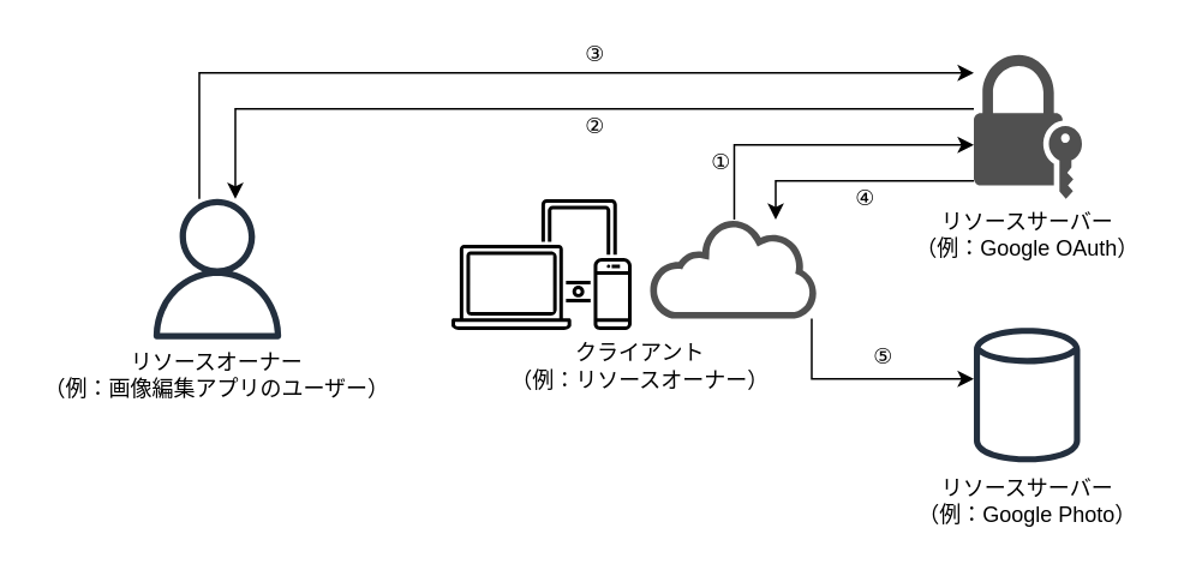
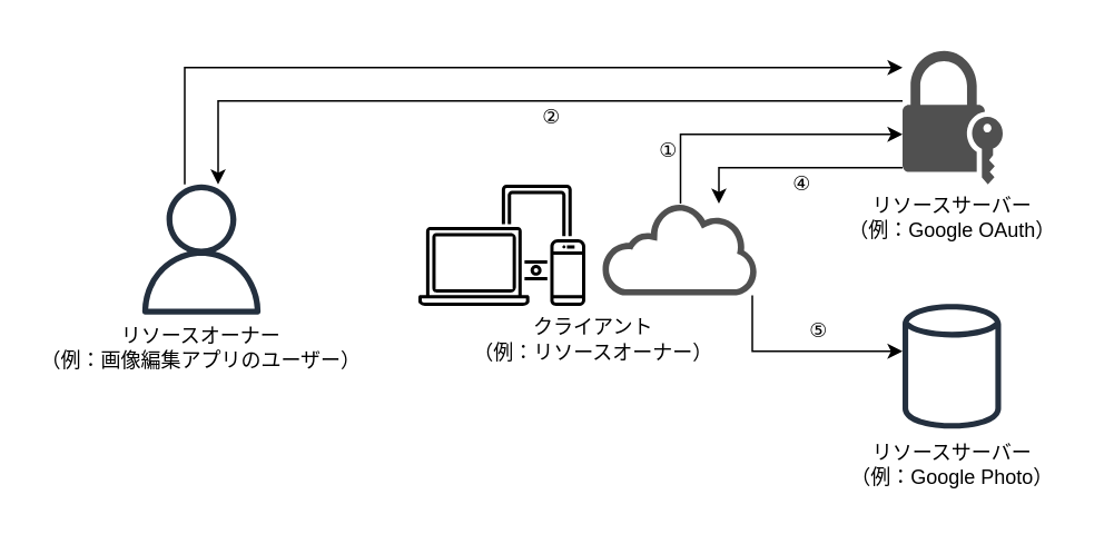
- <mxCell id="18" value="③" style="text;html=1;strokeColor=none;fillColor=none;align=center;verticalAlign=middle;whiteSpace=wrap;rounded=0;" vertex="1" parent="1"><mxGeometry x="310" width="40" height="20" as="geometry" y="20" /></mxCell>
